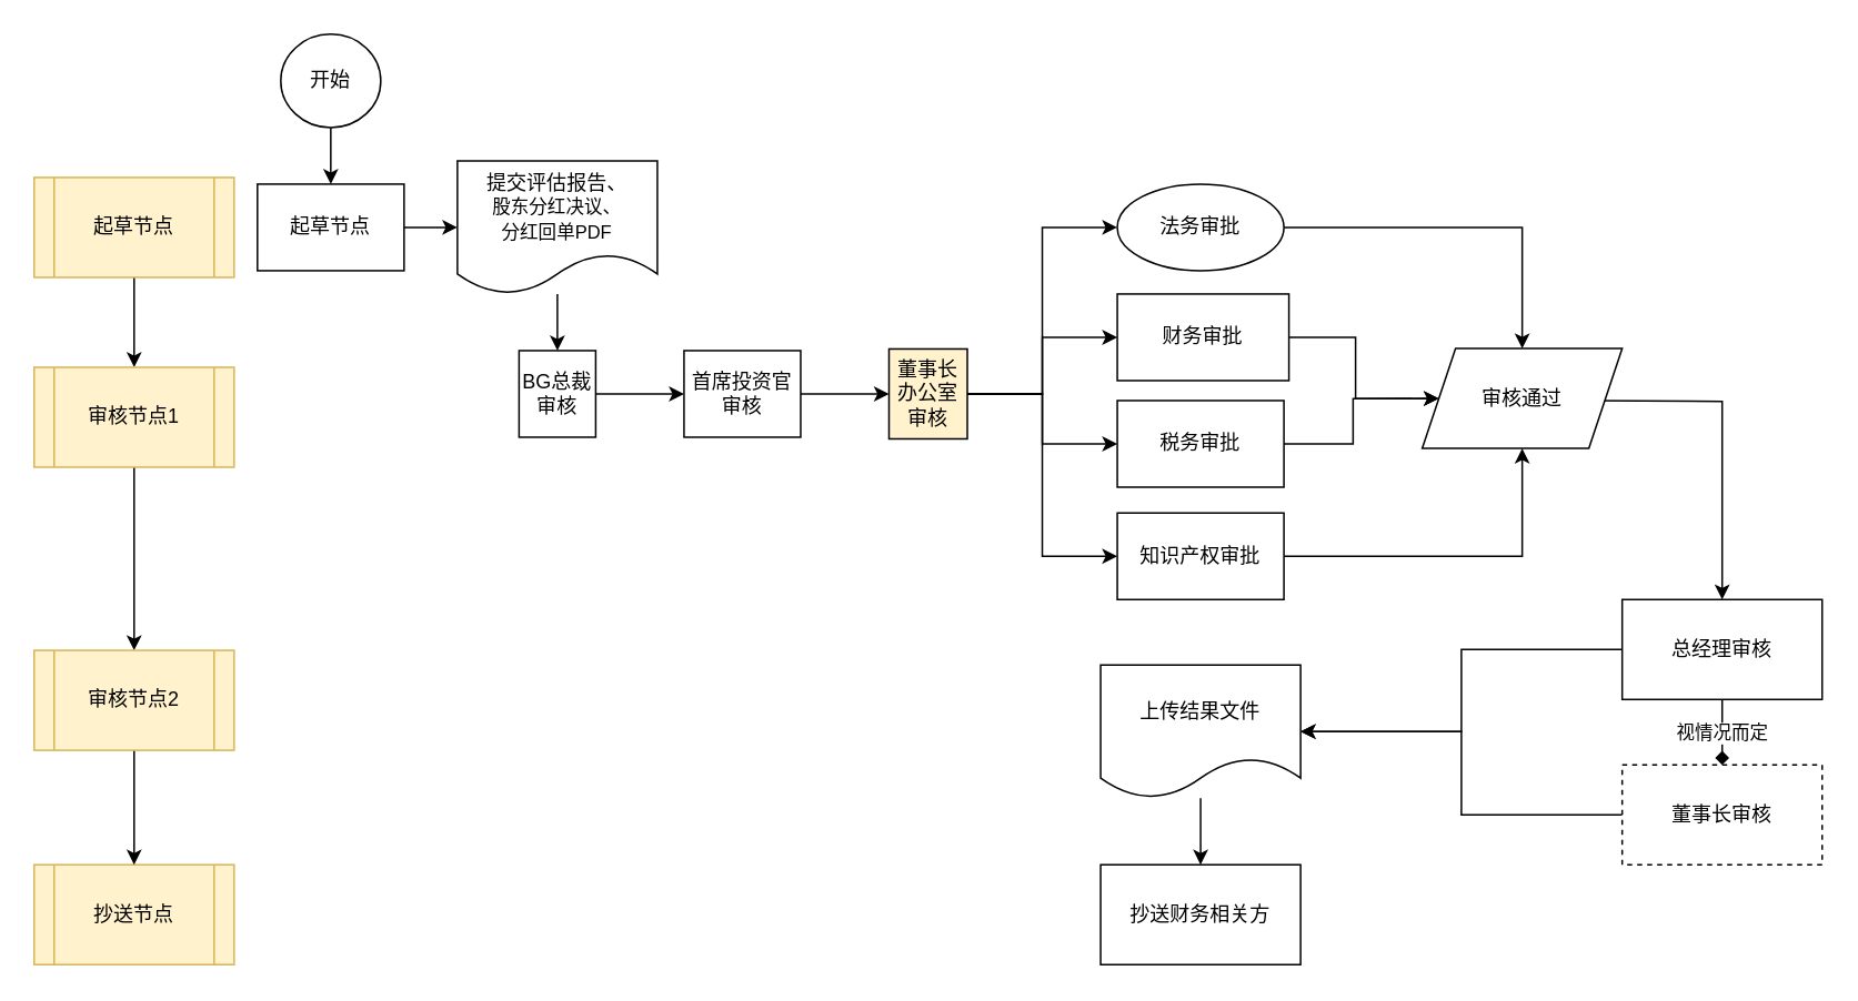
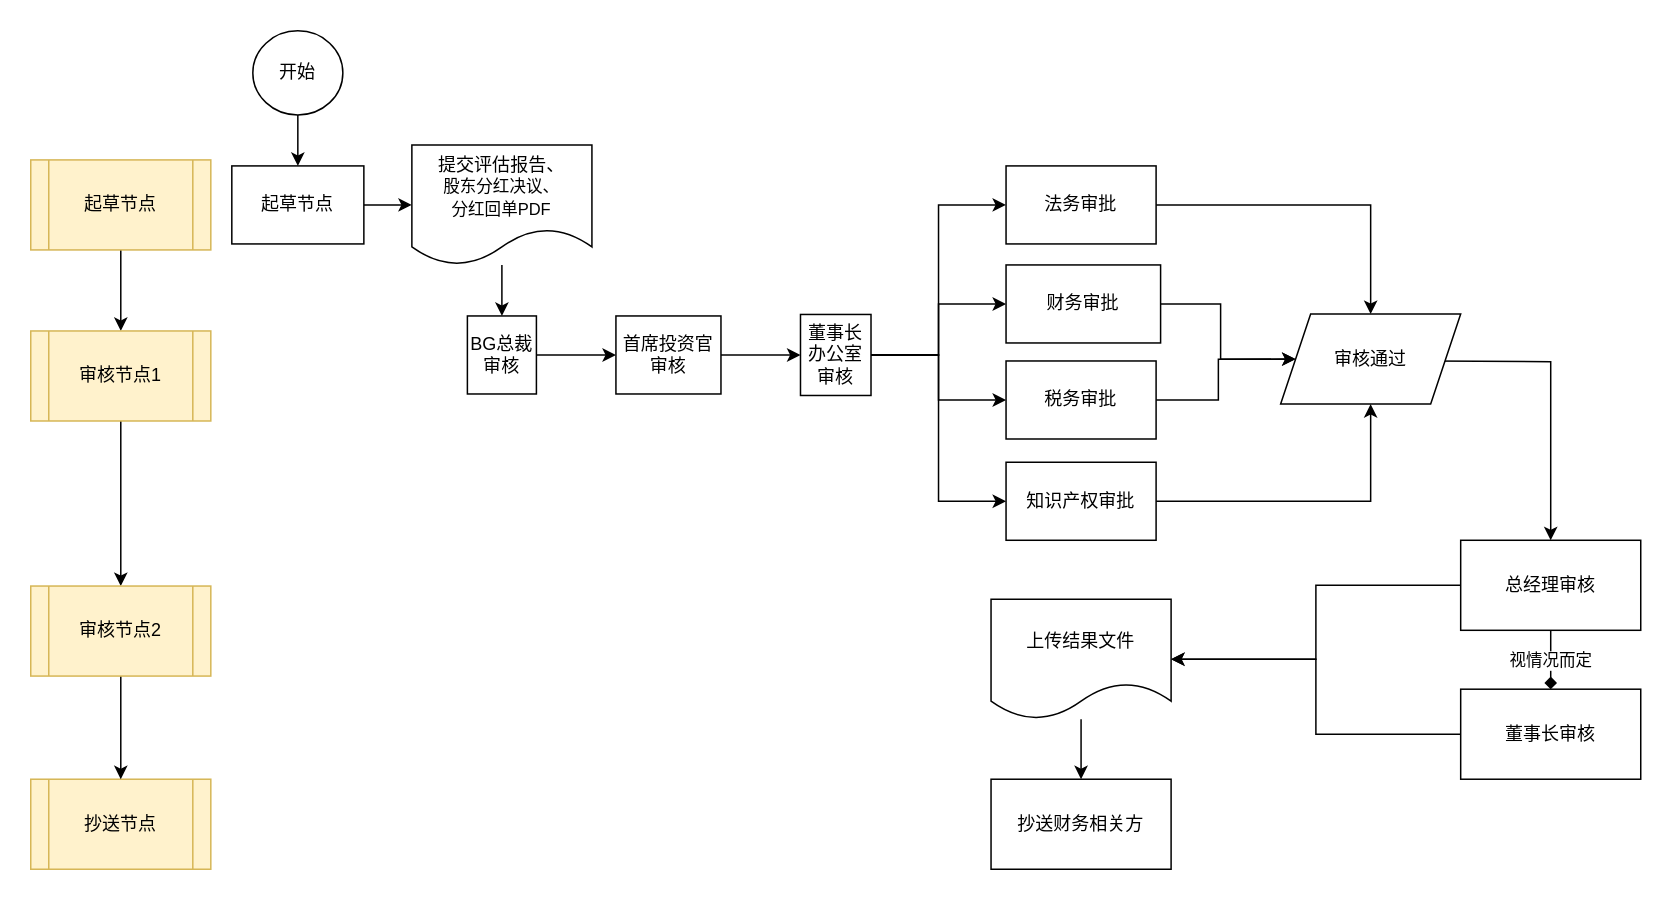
- <mxCell id="16" value="法务审批&lt;br&gt;" style="ellipse;whiteSpace=wrap;html=1;direction=west;" vertex="1" parent="1"><mxGeometry x="670" y="110" width="100" height="52" as="geometry" /></mxCell>
+ <mxCell id="16" value="法务审批&lt;br&gt;" style="rounded=0;whiteSpace=wrap;html=1;direction=west;" vertex="1" parent="1"><mxGeometry x="670" y="110" width="100" height="52" as="geometry" /></mxCell>
- <mxCell id="14" value="董事长办公室审核" style="rounded=0;whiteSpace=wrap;html=1;direction=west;fillColor=#fff2cc;" vertex="1" parent="1"><mxGeometry x="533" y="209" width="47" height="54" as="geometry" /></mxCell>
+ <mxCell id="14" value="董事长办公室审核" style="rounded=0;whiteSpace=wrap;html=1;direction=west;" vertex="1" parent="1"><mxGeometry x="533" y="209" width="47" height="54" as="geometry" /></mxCell>
- <mxCell id="27" value="董事长审核" style="rounded=0;whiteSpace=wrap;html=1;dashed=1;" vertex="1" parent="1"><mxGeometry x="973" y="458.75" width="120" height="60" as="geometry" /></mxCell>
+ <mxCell id="27" value="董事长审核" style="rounded=0;whiteSpace=wrap;html=1;" vertex="1" parent="1"><mxGeometry x="973" y="458.75" width="120" height="60" as="geometry" /></mxCell>
